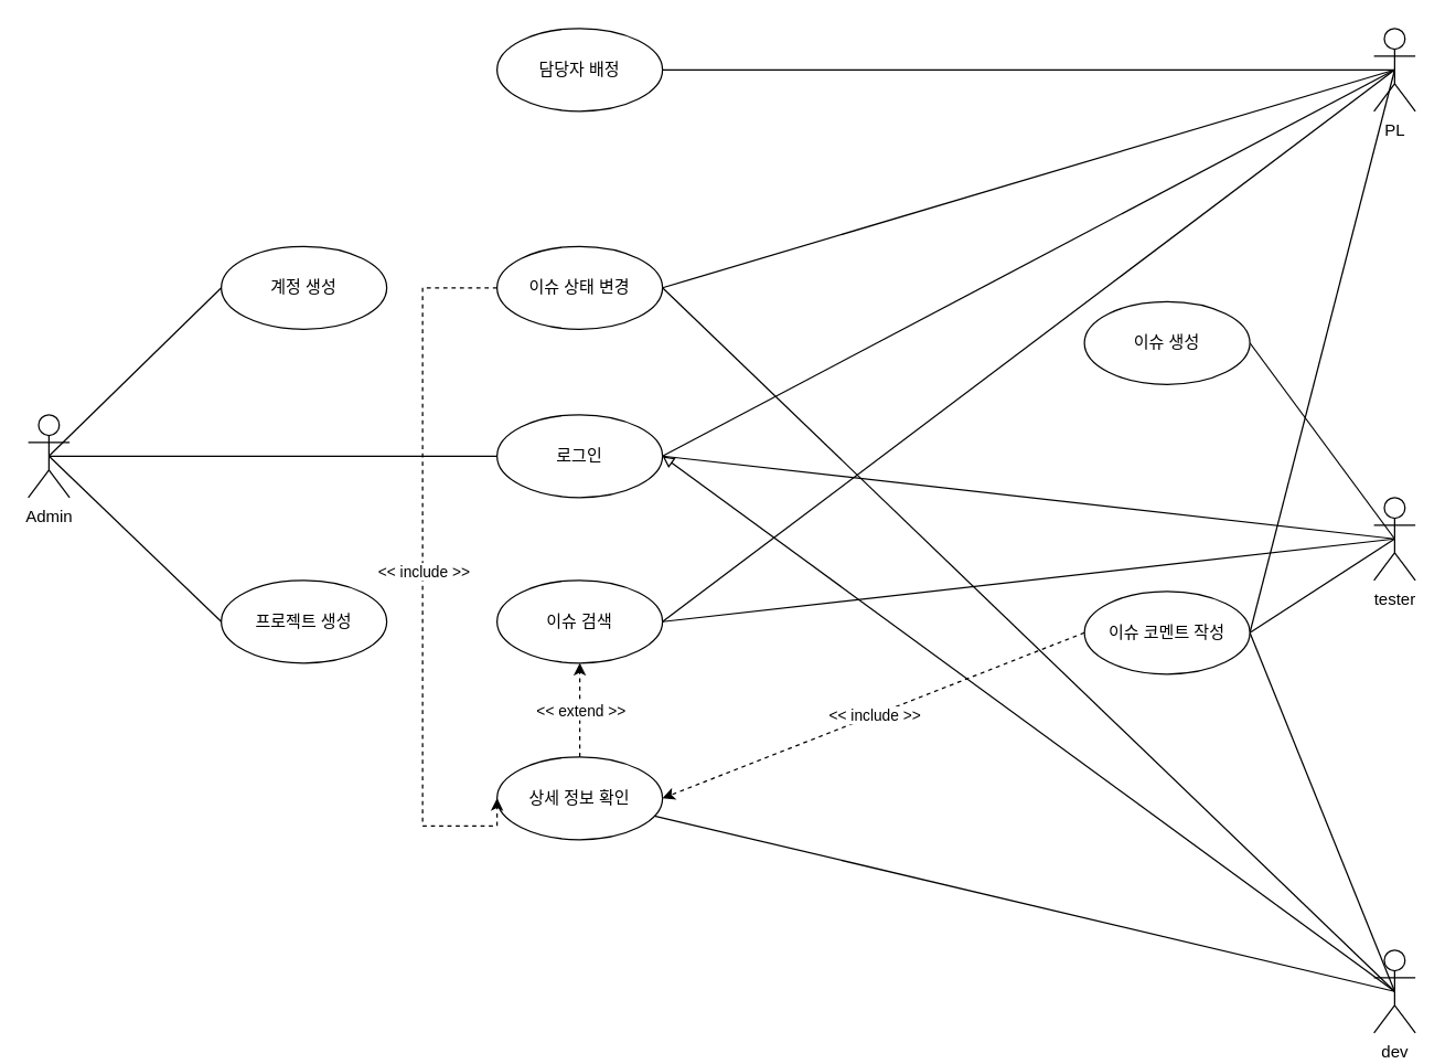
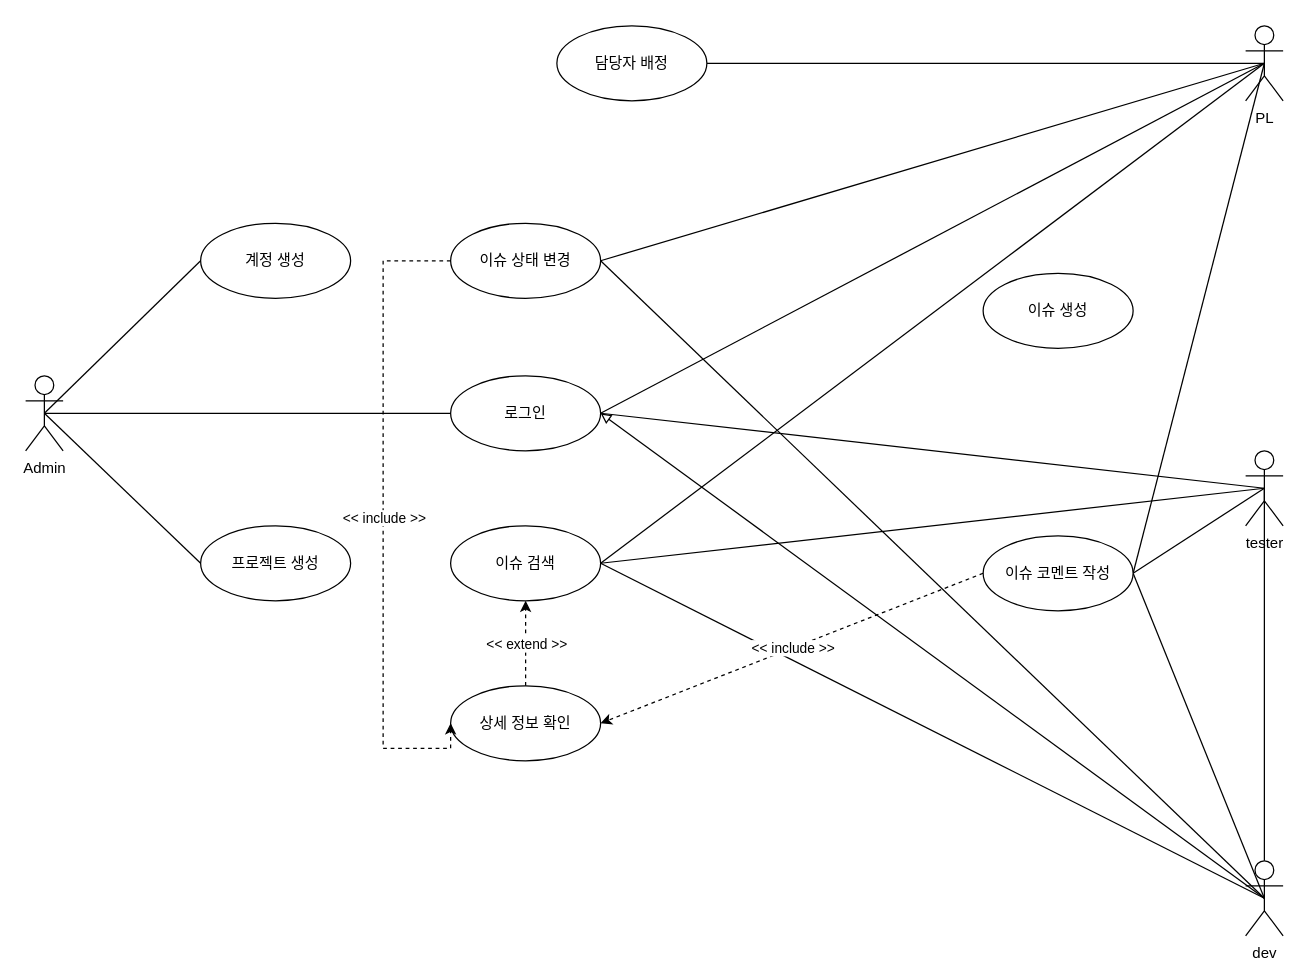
- <mxCell id="29" value="담당자 배정" style="ellipse;whiteSpace=wrap;html=1;" parent="1" vertex="1"><mxGeometry x="360" y="20" width="120" height="60" as="geometry" /></mxCell>
+ <mxCell id="29" value="담당자 배정" style="ellipse;whiteSpace=wrap;html=1;" parent="1" vertex="1"><mxGeometry x="445" y="20" width="120" height="60" as="geometry" /></mxCell>
- <mxCell id="19" style="rounded=0;orthogonalLoop=1;jettySize=auto;html=1;exitX=0.5;exitY=0.5;exitDx=0;exitDy=0;exitPerimeter=0;entryX=1;entryY=0.5;entryDx=0;entryDy=0;endArrow=none;endFill=0;" edge="1" parent="1" source="21" target="24"><mxGeometry relative="1" as="geometry" /></mxCell>
+ <mxCell id="19" style="rounded=0;orthogonalLoop=1;jettySize=auto;html=1;exitX=0.5;exitY=0.5;exitDx=0;exitDy=0;exitPerimeter=0;endArrow=none;endFill=0;" edge="1" parent="1" source="21" target="16"><mxGeometry relative="1" as="geometry" /></mxCell>
- <mxCell id="13" style="rounded=0;orthogonalLoop=1;jettySize=auto;html=1;exitX=0.5;exitY=0.5;exitDx=0;exitDy=0;exitPerimeter=0;endArrow=none;endFill=0;" edge="1" parent="1" source="16" target="28"><mxGeometry relative="1" as="geometry" /></mxCell>
+ <mxCell id="13" style="rounded=0;orthogonalLoop=1;jettySize=auto;html=1;exitX=0.5;exitY=0.5;exitDx=0;exitDy=0;exitPerimeter=0;entryX=1;entryY=0.5;entryDx=0;entryDy=0;endArrow=none;endFill=0;" edge="1" parent="1" source="16" target="26"><mxGeometry relative="1" as="geometry" /></mxCell>
